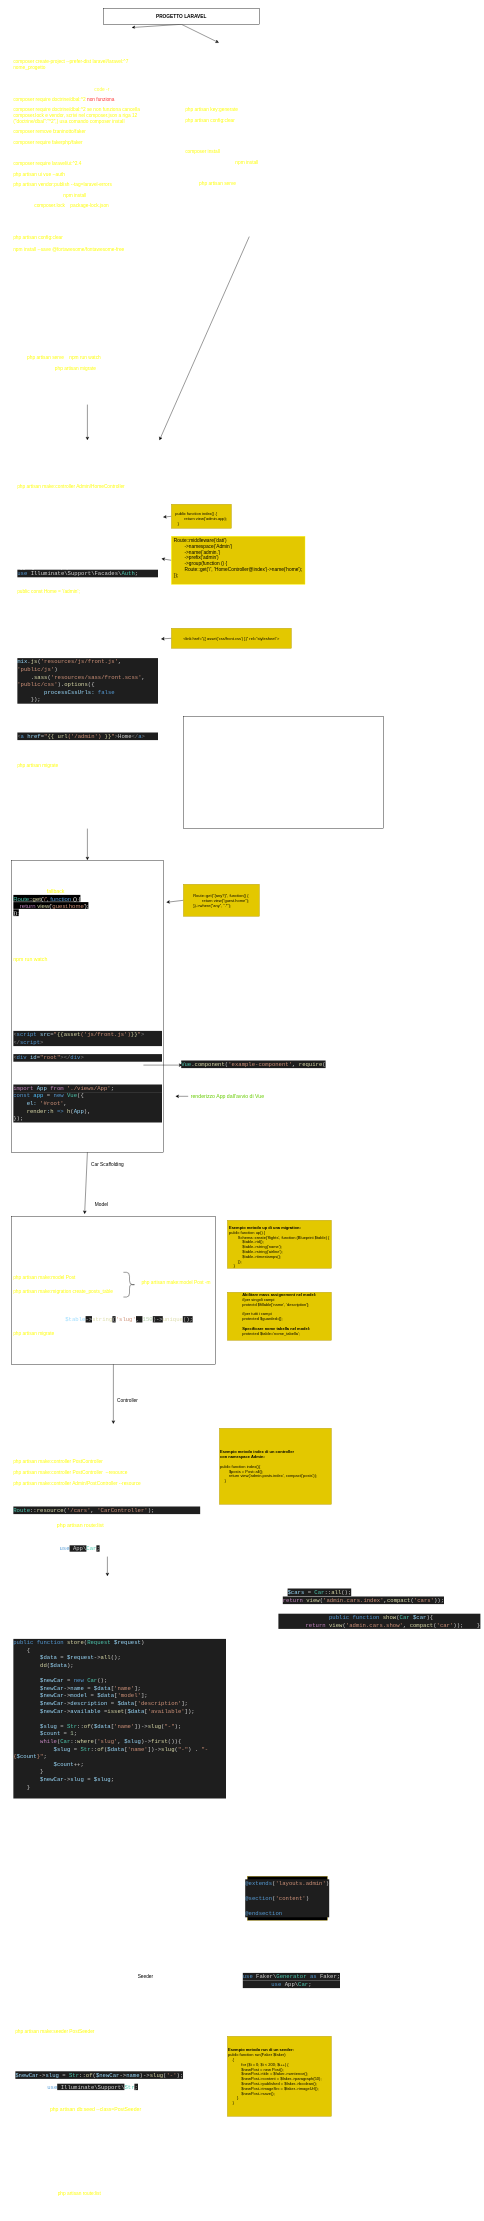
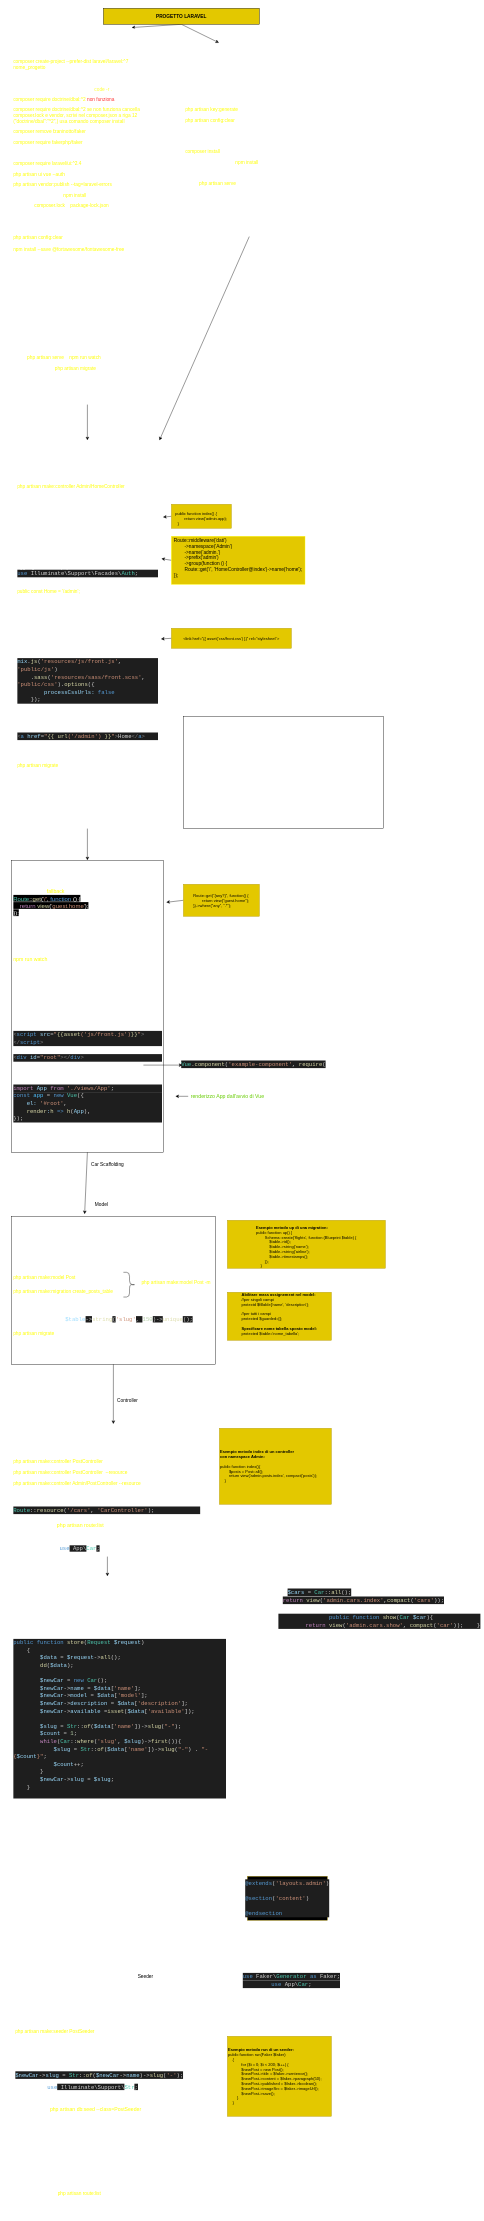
- <mxCell id="4" value="&lt;b&gt;PROGETTO LARAVEL&lt;/b&gt;&lt;font color=&quot;#ffff00&quot;&gt;&lt;br&gt;&lt;/font&gt;" style="rounded=0;whiteSpace=wrap;html=1;" parent="1" vertex="1"><mxGeometry x="258" y="20" width="390" height="40" as="geometry" /></mxCell>
+ <mxCell id="4" value="&lt;b&gt;PROGETTO LARAVEL&lt;/b&gt;&lt;font color=&quot;#ffff00&quot;&gt;&lt;br&gt;&lt;/font&gt;" style="rounded=0;whiteSpace=wrap;html=1;fillColor=#e3c800;" parent="1" vertex="1"><mxGeometry x="258" y="20" width="390" height="40" as="geometry" /></mxCell>
- <mxCell id="13" value="&lt;div style=&quot;text-align: left ; font-size: 10px&quot;&gt;&lt;br&gt;&lt;/div&gt;&lt;div style=&quot;text-align: left ; font-size: 10px&quot;&gt;&lt;b&gt;Esempio metodo up di una migration:&lt;/b&gt;&lt;/div&gt;&lt;div style=&quot;text-align: left ; font-size: 10px&quot;&gt;public function up()&lt;span style=&quot;font-size: 10px&quot;&gt;&amp;nbsp;{&lt;/span&gt;&lt;/div&gt;&lt;div style=&quot;text-align: left ; font-size: 10px&quot;&gt;&amp;nbsp; &amp;nbsp; &amp;nbsp; &amp;nbsp; Schema::create('flights', function (Blueprint $table) {&lt;/div&gt;&lt;div style=&quot;text-align: left ; font-size: 10px&quot;&gt;&amp;nbsp; &amp;nbsp; &amp;nbsp; &amp;nbsp; &amp;nbsp; &amp;nbsp; $table-&amp;gt;id();&lt;/div&gt;&lt;div style=&quot;text-align: left ; font-size: 10px&quot;&gt;&amp;nbsp; &amp;nbsp; &amp;nbsp; &amp;nbsp; &amp;nbsp; &amp;nbsp; $table-&amp;gt;string('name');&lt;/div&gt;&lt;div style=&quot;text-align: left ; font-size: 10px&quot;&gt;&amp;nbsp; &amp;nbsp; &amp;nbsp; &amp;nbsp; &amp;nbsp; &amp;nbsp; $table-&amp;gt;string('airline');&lt;/div&gt;&lt;div style=&quot;text-align: left ; font-size: 10px&quot;&gt;&amp;nbsp; &amp;nbsp; &amp;nbsp; &amp;nbsp; &amp;nbsp; &amp;nbsp; $table-&amp;gt;timestamps();&lt;/div&gt;&lt;div style=&quot;text-align: left ; font-size: 10px&quot;&gt;&amp;nbsp; &amp;nbsp; &amp;nbsp; &amp;nbsp; });&lt;/div&gt;&lt;div style=&quot;text-align: left ; font-size: 10px&quot;&gt;&amp;nbsp; &amp;nbsp; }&lt;/div&gt;" style="text;html=1;strokeColor=#B09500;fillColor=#e3c800;align=center;verticalAlign=middle;whiteSpace=wrap;rounded=0;fontSize=10;fontColor=#000000;" parent="1" vertex="1"><mxGeometry x="568" y="3050" width="260" height="120" as="geometry" /></mxCell>
+ <mxCell id="13" value="&lt;div style=&quot;text-align: left ; font-size: 10px&quot;&gt;&lt;br&gt;&lt;/div&gt;&lt;div style=&quot;text-align: left ; font-size: 10px&quot;&gt;&lt;b&gt;Esempio metodo up di una migration:&lt;/b&gt;&lt;/div&gt;&lt;div style=&quot;text-align: left ; font-size: 10px&quot;&gt;public function up()&lt;span style=&quot;font-size: 10px&quot;&gt;&amp;nbsp;{&lt;/span&gt;&lt;/div&gt;&lt;div style=&quot;text-align: left ; font-size: 10px&quot;&gt;&amp;nbsp; &amp;nbsp; &amp;nbsp; &amp;nbsp; Schema::create('flights', function (Blueprint $table) {&lt;/div&gt;&lt;div style=&quot;text-align: left ; font-size: 10px&quot;&gt;&amp;nbsp; &amp;nbsp; &amp;nbsp; &amp;nbsp; &amp;nbsp; &amp;nbsp; $table-&amp;gt;id();&lt;/div&gt;&lt;div style=&quot;text-align: left ; font-size: 10px&quot;&gt;&amp;nbsp; &amp;nbsp; &amp;nbsp; &amp;nbsp; &amp;nbsp; &amp;nbsp; $table-&amp;gt;string('name');&lt;/div&gt;&lt;div style=&quot;text-align: left ; font-size: 10px&quot;&gt;&amp;nbsp; &amp;nbsp; &amp;nbsp; &amp;nbsp; &amp;nbsp; &amp;nbsp; $table-&amp;gt;string('airline');&lt;/div&gt;&lt;div style=&quot;text-align: left ; font-size: 10px&quot;&gt;&amp;nbsp; &amp;nbsp; &amp;nbsp; &amp;nbsp; &amp;nbsp; &amp;nbsp; $table-&amp;gt;timestamps();&lt;/div&gt;&lt;div style=&quot;text-align: left ; font-size: 10px&quot;&gt;&amp;nbsp; &amp;nbsp; &amp;nbsp; &amp;nbsp; });&lt;/div&gt;&lt;div style=&quot;text-align: left ; font-size: 10px&quot;&gt;&amp;nbsp; &amp;nbsp; }&lt;/div&gt;" style="text;html=1;strokeColor=#B09500;fillColor=#e3c800;align=center;verticalAlign=middle;whiteSpace=wrap;rounded=0;fontSize=10;fontColor=#000000;" parent="1" vertex="1"><mxGeometry x="568" y="3050" width="395" height="120" as="geometry" /></mxCell>
- <mxCell id="21" value="&lt;div style=&quot;text-align: left ; font-size: 10px&quot;&gt;&lt;br&gt;&lt;/div&gt;&lt;div style=&quot;text-align: left ; font-size: 10px&quot;&gt;&lt;b&gt;Abilitare mass assignement nel model:&lt;/b&gt;&lt;/div&gt;&lt;div style=&quot;text-align: left ; font-size: 10px&quot;&gt;&lt;span&gt;//per singoli campi&lt;/span&gt;&lt;br&gt;&lt;/div&gt;&lt;div style=&quot;text-align: left ; font-size: 10px&quot;&gt;protectd $fillable['name', 'description'];&lt;span&gt;&lt;br&gt;&lt;/span&gt;&lt;/div&gt;&lt;div style=&quot;text-align: left ; font-size: 10px&quot;&gt;&lt;br&gt;&lt;/div&gt;&lt;div style=&quot;text-align: left ; font-size: 10px&quot;&gt;//per tutti i campi&lt;/div&gt;&lt;div style=&quot;text-align: left ; font-size: 10px&quot;&gt;protected $guarded=[];&lt;/div&gt;&lt;div style=&quot;text-align: left ; font-size: 10px&quot;&gt;&lt;br&gt;&lt;/div&gt;&lt;div style=&quot;text-align: left ; font-size: 10px&quot;&gt;&lt;b&gt;Specificare nome tabella nel model:&lt;/b&gt;&lt;br&gt;&lt;/div&gt;&lt;div style=&quot;text-align: left ; font-size: 10px&quot;&gt;protected $table='nome_tabella';&lt;/div&gt;&lt;div style=&quot;text-align: left ; font-size: 10px&quot;&gt;&lt;br&gt;&lt;/div&gt;&lt;div style=&quot;text-align: left ; font-size: 10px&quot;&gt;&lt;br&gt;&lt;/div&gt;" style="text;html=1;strokeColor=#B09500;fillColor=#e3c800;align=center;verticalAlign=middle;whiteSpace=wrap;rounded=0;fontSize=10;fontColor=#000000;" parent="1" vertex="1"><mxGeometry x="568" y="3230" width="260" height="120" as="geometry" /></mxCell>
+ <mxCell id="21" value="&lt;div style=&quot;text-align: left ; font-size: 10px&quot;&gt;&lt;br&gt;&lt;/div&gt;&lt;div style=&quot;text-align: left ; font-size: 10px&quot;&gt;&lt;b&gt;Abilitare mass assignement nel model:&lt;/b&gt;&lt;/div&gt;&lt;div style=&quot;text-align: left ; font-size: 10px&quot;&gt;&lt;span&gt;//per singoli campi&lt;/span&gt;&lt;br&gt;&lt;/div&gt;&lt;div style=&quot;text-align: left ; font-size: 10px&quot;&gt;protectd $fillable['name', 'description'];&lt;span&gt;&lt;br&gt;&lt;/span&gt;&lt;/div&gt;&lt;div style=&quot;text-align: left ; font-size: 10px&quot;&gt;&lt;br&gt;&lt;/div&gt;&lt;div style=&quot;text-align: left ; font-size: 10px&quot;&gt;//per tutti i campi&lt;/div&gt;&lt;div style=&quot;text-align: left ; font-size: 10px&quot;&gt;protected $guarded=[];&lt;/div&gt;&lt;div style=&quot;text-align: left ; font-size: 10px&quot;&gt;&lt;br&gt;&lt;/div&gt;&lt;div style=&quot;text-align: left ; font-size: 10px&quot;&gt;&lt;b&gt;Specificare nome tabella sposto model:&lt;/b&gt;&lt;br&gt;&lt;/div&gt;&lt;div style=&quot;text-align: left ; font-size: 10px&quot;&gt;protected $table='nome_tabella';&lt;/div&gt;&lt;div style=&quot;text-align: left ; font-size: 10px&quot;&gt;&lt;br&gt;&lt;/div&gt;&lt;div style=&quot;text-align: left ; font-size: 10px&quot;&gt;&lt;br&gt;&lt;/div&gt;" style="text;html=1;strokeColor=#B09500;fillColor=#e3c800;align=center;verticalAlign=middle;whiteSpace=wrap;rounded=0;fontSize=10;fontColor=#000000;" parent="1" vertex="1"><mxGeometry x="568" y="3230" width="260" height="120" as="geometry" /></mxCell>
